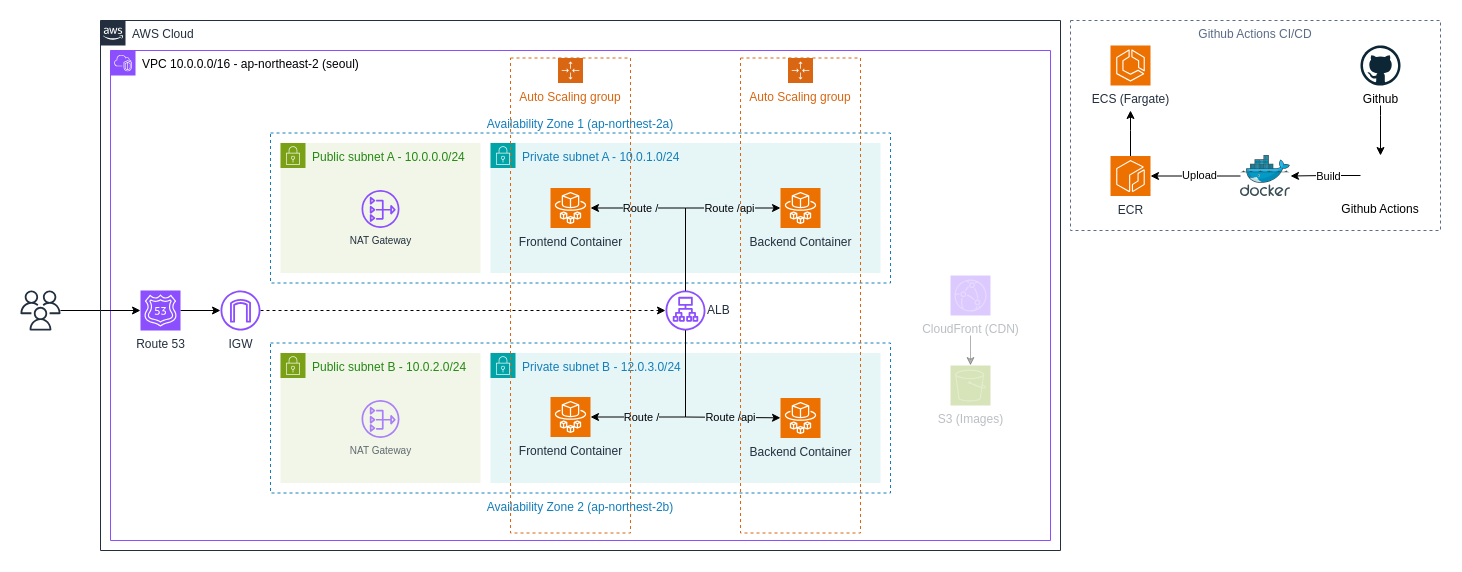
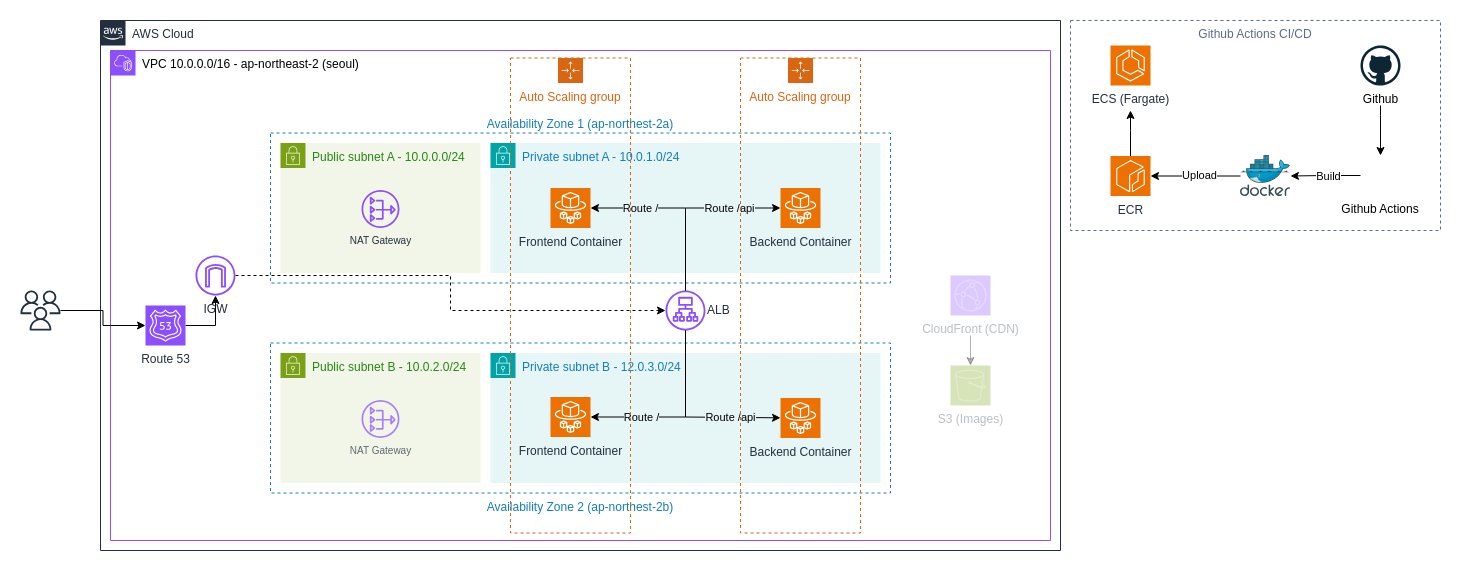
- <mxCell id="47" value="Route 53" style="sketch=0;points=[[0,0,0],[0.25,0,0],[0.5,0,0],[0.75,0,0],[1,0,0],[0,1,0],[0.25,1,0],[0.5,1,0],[0.75,1,0],[1,1,0],[0,0.25,0],[0,0.5,0],[0,0.75,0],[1,0.25,0],[1,0.5,0],[1,0.75,0]];outlineConnect=0;fontColor=#232F3E;fillColor=#8C4FFF;strokeColor=#ffffff;dashed=0;verticalLabelPosition=bottom;verticalAlign=top;align=center;html=1;fontSize=12;fontStyle=0;aspect=fixed;shape=mxgraph.aws4.resourceIcon;resIcon=mxgraph.aws4.route_53;" parent="1" vertex="1"><mxGeometry x="140" y="290" width="40" height="40" as="geometry" /></mxCell>
+ <mxCell id="47" value="Route 53" style="sketch=0;points=[[0,0,0],[0.25,0,0],[0.5,0,0],[0.75,0,0],[1,0,0],[0,1,0],[0.25,1,0],[0.5,1,0],[0.75,1,0],[1,1,0],[0,0.25,0],[0,0.5,0],[0,0.75,0],[1,0.25,0],[1,0.5,0],[1,0.75,0]];outlineConnect=0;fontColor=#232F3E;fillColor=#8C4FFF;strokeColor=#ffffff;dashed=0;verticalLabelPosition=bottom;verticalAlign=top;align=center;html=1;fontSize=12;fontStyle=0;aspect=fixed;shape=mxgraph.aws4.resourceIcon;resIcon=mxgraph.aws4.route_53;" parent="1" vertex="1"><mxGeometry x="145" y="305" width="40" height="40" as="geometry" /></mxCell>
- <mxCell id="29" value="IGW" style="sketch=0;outlineConnect=0;fontColor=#232F3E;gradientColor=none;fillColor=#8C4FFF;strokeColor=none;dashed=0;verticalLabelPosition=bottom;verticalAlign=top;align=center;html=1;fontSize=12;fontStyle=0;aspect=fixed;pointerEvents=1;shape=mxgraph.aws4.internet_gateway;" parent="1" vertex="1"><mxGeometry x="220" y="290" width="40" height="40" as="geometry" /></mxCell>
+ <mxCell id="29" value="IGW" style="sketch=0;outlineConnect=0;fontColor=#232F3E;gradientColor=none;fillColor=#8C4FFF;strokeColor=none;dashed=0;verticalLabelPosition=bottom;verticalAlign=top;align=center;html=1;fontSize=12;fontStyle=0;aspect=fixed;pointerEvents=1;shape=mxgraph.aws4.internet_gateway;" parent="1" vertex="1"><mxGeometry x="195" y="255" width="40" height="40" as="geometry" /></mxCell>
